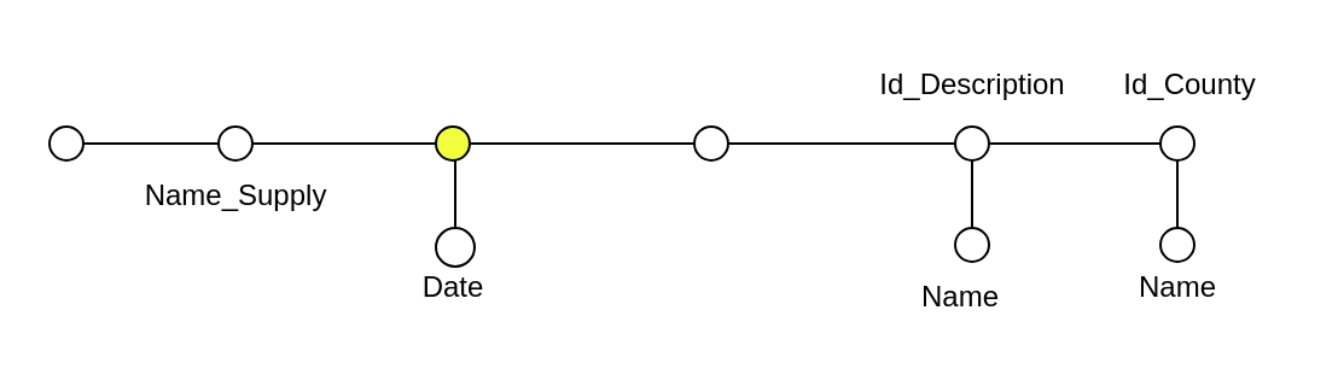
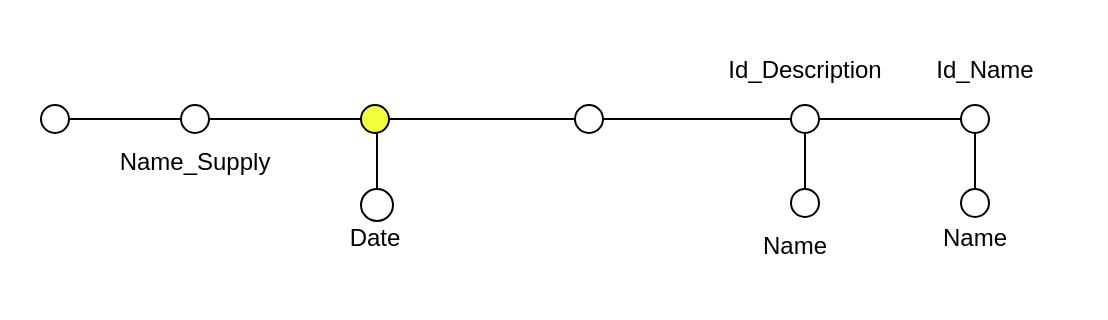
- <mxCell id="19" value="Id_County" style="text;html=1;align=center;verticalAlign=middle;resizable=0;points=[];autosize=1;strokeColor=none;fillColor=none;" vertex="1" parent="1"><mxGeometry x="452" y="20" width="80" height="30" as="geometry" /></mxCell>
+ <mxCell id="19" value="Id_Name" style="text;html=1;align=center;verticalAlign=middle;resizable=0;points=[];autosize=1;strokeColor=none;fillColor=none;" vertex="1" parent="1"><mxGeometry x="452" y="20" width="80" height="30" as="geometry" /></mxCell>
